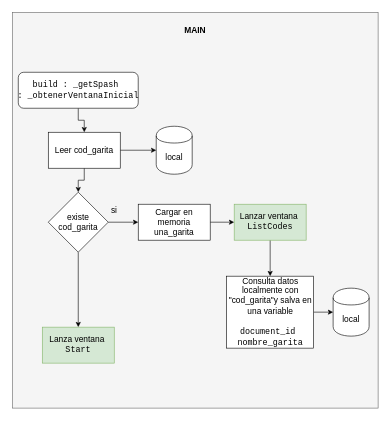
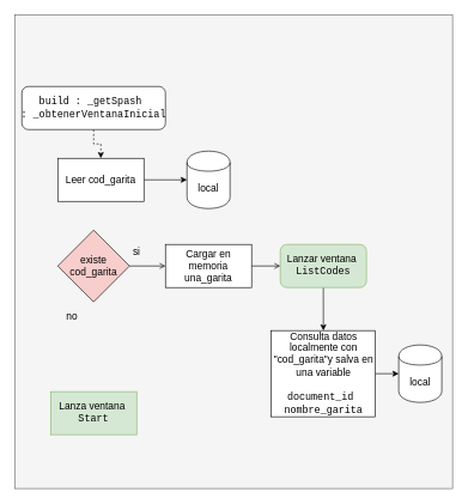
- <mxCell id="4" value="MAIN" style="text;html=1;strokeColor=none;fillColor=none;align=center;verticalAlign=middle;whiteSpace=wrap;rounded=0;fontSize=14;fontStyle=1" parent="2" vertex="1"><mxGeometry x="285" y="20" width="40" height="20" as="geometry" /></mxCell>
- <mxCell id="5" style="edgeStyle=orthogonalEdgeStyle;rounded=0;orthogonalLoop=1;jettySize=auto;html=1;exitX=0.5;exitY=1;exitDx=0;exitDy=0;entryX=0.5;entryY=0;entryDx=0;entryDy=0;fontSize=14;" parent="1" source="6" target="9" edge="1"><mxGeometry relative="1" as="geometry" /></mxCell>
+ <mxCell id="5" style="edgeStyle=orthogonalEdgeStyle;rounded=0;orthogonalLoop=1;jettySize=auto;html=1;exitX=0.5;exitY=1;exitDx=0;exitDy=0;entryX=0.5;entryY=0;entryDx=0;entryDy=0;fontSize=14;dashed=1;" parent="1" source="6" target="9" edge="1"><mxGeometry relative="1" as="geometry" /></mxCell>
- <mxCell id="8" style="edgeStyle=orthogonalEdgeStyle;rounded=0;orthogonalLoop=1;jettySize=auto;html=1;exitX=0.5;exitY=1;exitDx=0;exitDy=0;fontSize=14;" parent="1" source="9" target="13" edge="1"><mxGeometry relative="1" as="geometry" /></mxCell>
- <mxCell id="13" value="existe cod_garita" style="rhombus;whiteSpace=wrap;html=1;fontSize=14;" parent="1" vertex="1"><mxGeometry x="80" y="320" width="100" height="100" as="geometry" /></mxCell>
+ <mxCell id="13" value="existe cod_garita" style="rhombus;whiteSpace=wrap;html=1;fontSize=14;fillColor=#f8cecc;" parent="1" vertex="1"><mxGeometry x="80" y="320" width="100" height="100" as="geometry" /></mxCell>
- <mxCell id="11" style="edgeStyle=orthogonalEdgeStyle;rounded=0;orthogonalLoop=1;jettySize=auto;html=1;exitX=1;exitY=0.5;exitDx=0;exitDy=0;entryX=0;entryY=0.5;entryDx=0;entryDy=0;fontSize=14;" parent="1" source="13" target="15" edge="1"><mxGeometry relative="1" as="geometry" /></mxCell>
+ <mxCell id="11" style="edgeStyle=orthogonalEdgeStyle;rounded=0;orthogonalLoop=1;jettySize=auto;html=1;exitX=1;exitY=0.5;exitDx=0;exitDy=0;entryX=0;entryY=0.5;entryDx=0;entryDy=0;fontSize=14;endArrow=open;" parent="1" source="13" target="15" edge="1"><mxGeometry relative="1" as="geometry" /></mxCell>
- <mxCell id="14" style="edgeStyle=orthogonalEdgeStyle;rounded=0;orthogonalLoop=1;jettySize=auto;html=1;exitX=1;exitY=0.5;exitDx=0;exitDy=0;entryX=0;entryY=0.5;entryDx=0;entryDy=0;fontSize=14;" parent="1" source="15" target="18" edge="1"><mxGeometry relative="1" as="geometry" /></mxCell>
+ <mxCell id="14" style="edgeStyle=orthogonalEdgeStyle;rounded=0;orthogonalLoop=1;jettySize=auto;html=1;exitX=1;exitY=0.5;exitDx=0;exitDy=0;entryX=0;entryY=0.5;entryDx=0;entryDy=0;fontSize=14;endArrow=open;" parent="1" source="15" target="18" edge="1"><mxGeometry relative="1" as="geometry" /></mxCell>
- <mxCell id="18" value="Lanzar ventana&amp;nbsp;&lt;br&gt;&lt;div style=&quot;font-family: &amp;#34;consolas&amp;#34; , &amp;#34;courier new&amp;#34; , monospace ; line-height: 19px&quot;&gt;&lt;span&gt;ListCodes&lt;/span&gt;&lt;/div&gt;" style="rounded=0;whiteSpace=wrap;html=1;fontSize=14;fillColor=#d5e8d4;strokeColor=#82b366;" parent="1" vertex="1"><mxGeometry x="390" y="340" width="120" height="60" as="geometry" /></mxCell>
+ <mxCell id="18" value="Lanzar ventana&amp;nbsp;&lt;br&gt;&lt;div style=&quot;font-family: &amp;#34;consolas&amp;#34; , &amp;#34;courier new&amp;#34; , monospace ; line-height: 19px&quot;&gt;&lt;span&gt;ListCodes&lt;/span&gt;&lt;/div&gt;" style="whiteSpace=wrap;html=1;fontSize=14;fillColor=#d5e8d4;strokeColor=#82b366;rounded=1;" parent="1" vertex="1"><mxGeometry x="390" y="340" width="120" height="60" as="geometry" /></mxCell>
+ <mxCell id="19" value="no" style="text;html=1;strokeColor=none;fillColor=none;align=center;verticalAlign=middle;whiteSpace=wrap;rounded=0;fontSize=14;" parent="1" vertex="1"><mxGeometry x="80" y="430" width="40" height="20" as="geometry" /></mxCell>
- <mxCell id="12" style="edgeStyle=orthogonalEdgeStyle;rounded=0;orthogonalLoop=1;jettySize=auto;html=1;exitX=0.5;exitY=1;exitDx=0;exitDy=0;fontSize=14;" parent="1" source="13" target="23" edge="1"><mxGeometry relative="1" as="geometry" /></mxCell>
